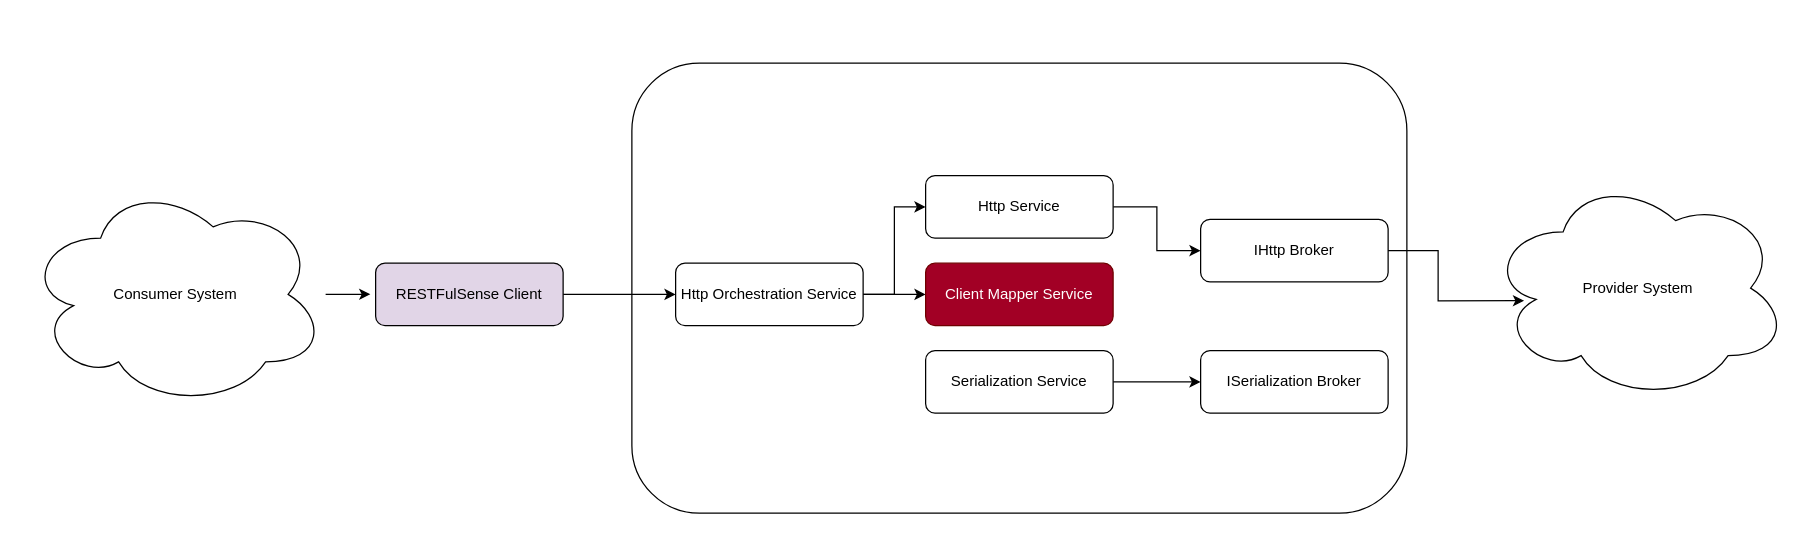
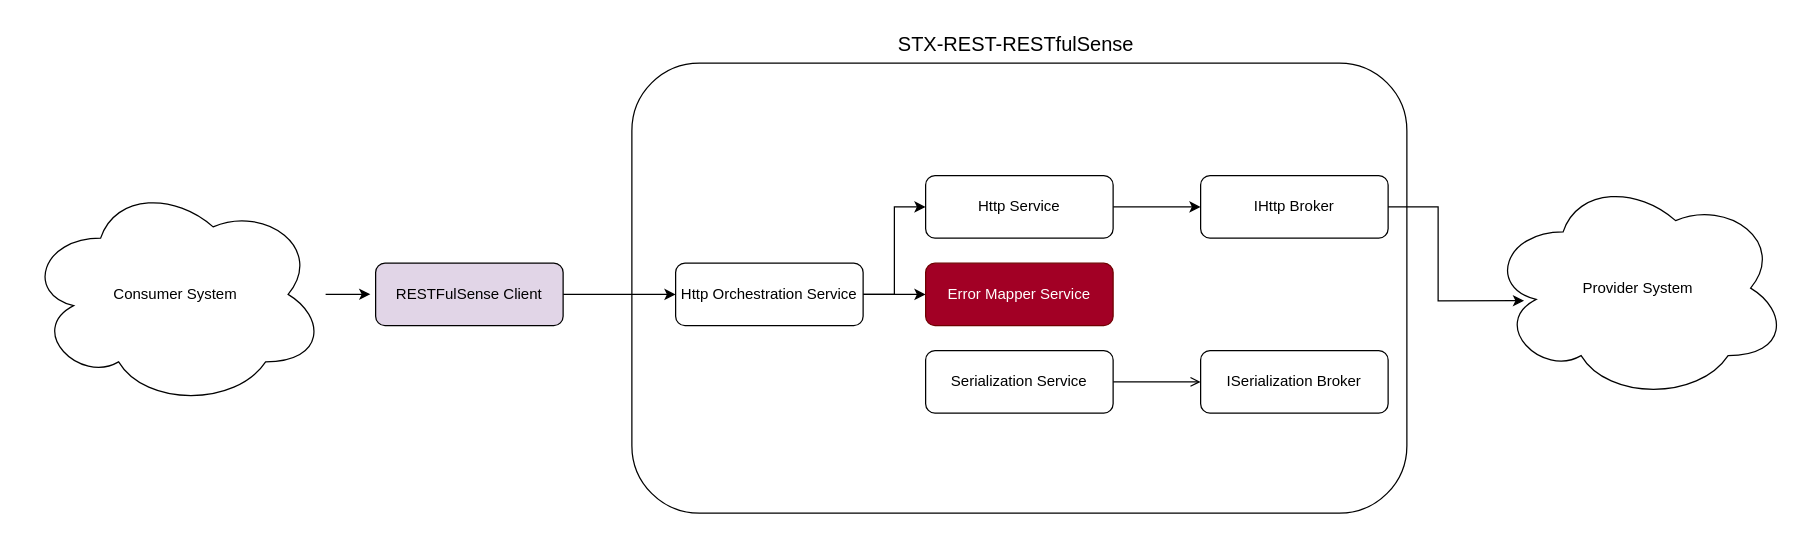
+ <mxCell id="19" value="STX-REST-RESTfulSense" style="text;html=1;strokeColor=none;fillColor=none;align=center;verticalAlign=middle;whiteSpace=wrap;rounded=0;fontSize=16;" vertex="1" parent="1"><mxGeometry x="710" y="20" width="205" height="30" as="geometry" /></mxCell>
- <mxCell id="14" value="IHttp Broker" style="rounded=1;whiteSpace=wrap;html=1;" vertex="1" parent="1"><mxGeometry x="960" y="175" width="150" height="50" as="geometry" /></mxCell>
+ <mxCell id="14" value="IHttp Broker" style="rounded=1;whiteSpace=wrap;html=1;" vertex="1" parent="1"><mxGeometry x="960" y="140" width="150" height="50" as="geometry" /></mxCell>
- <mxCell id="13" value="Client Mapper Service" style="rounded=1;whiteSpace=wrap;html=1;fillColor=#a20025;fontColor=#ffffff;strokeColor=#6F0000;" vertex="1" parent="1"><mxGeometry x="740" y="210" width="150" height="50" as="geometry" /></mxCell>
+ <mxCell id="13" value="Error Mapper Service" style="rounded=1;whiteSpace=wrap;html=1;fillColor=#a20025;fontColor=#ffffff;strokeColor=#6F0000;" vertex="1" parent="1"><mxGeometry x="740" y="210" width="150" height="50" as="geometry" /></mxCell>
- <mxCell id="11" style="edgeStyle=orthogonalEdgeStyle;rounded=0;orthogonalLoop=1;jettySize=auto;html=1;" edge="1" parent="1" source="12" target="15"><mxGeometry relative="1" as="geometry" /></mxCell>
+ <mxCell id="11" style="edgeStyle=orthogonalEdgeStyle;rounded=0;orthogonalLoop=1;jettySize=auto;html=1;endArrow=open;" edge="1" parent="1" source="12" target="15"><mxGeometry relative="1" as="geometry" /></mxCell>
